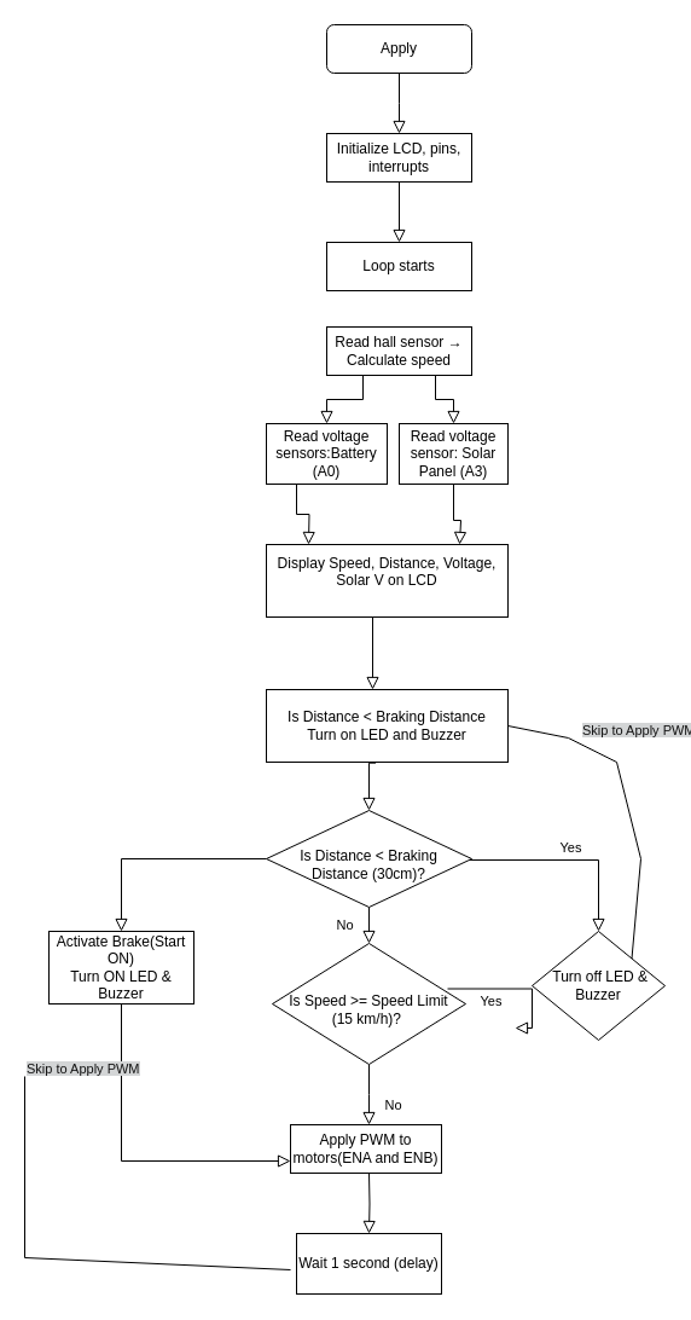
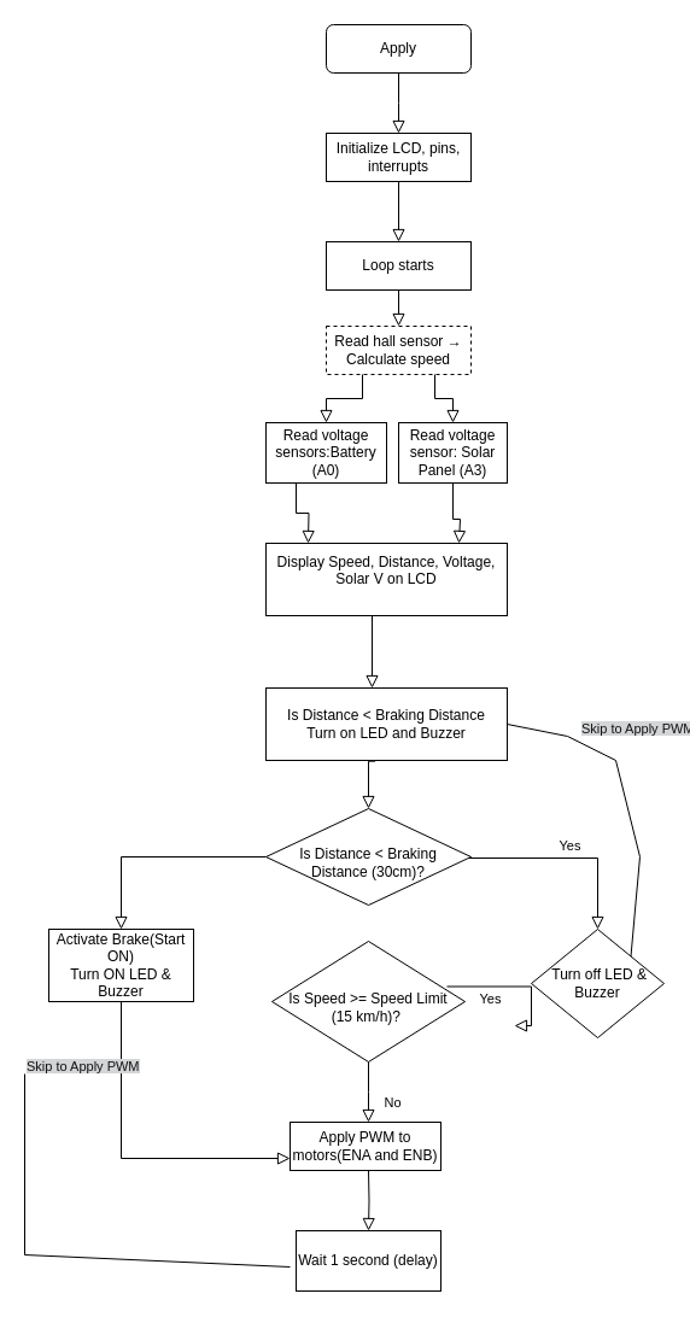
+ <mxCell id="8" value="" style="rounded=0;html=1;jettySize=auto;orthogonalLoop=1;fontSize=11;endArrow=block;endFill=0;endSize=8;strokeWidth=1;shadow=0;labelBackgroundColor=none;edgeStyle=orthogonalEdgeStyle;exitX=0.5;exitY=1;exitDx=0;exitDy=0;entryX=0.5;entryY=0;entryDx=0;entryDy=0;" edge="1" parent="1" source="5" target="7"><mxGeometry relative="1" as="geometry"><mxPoint x="450" y="260" as="sourcePoint" /><mxPoint x="450" y="310" as="targetPoint" /></mxGeometry></mxCell>
- <mxCell id="7" value="&lt;span data-teams=&quot;true&quot;&gt;&lt;p&gt;&lt;/p&gt;&lt;p&gt;&lt;/p&gt;&lt;p&gt;&lt;span data-teams=&quot;true&quot;&gt;&lt;/span&gt;&lt;/p&gt;&lt;p&gt;Read hall sensor → Calculate speed&lt;/p&gt;&lt;/span&gt;" style="rounded=0;whiteSpace=wrap;html=1;" vertex="1" parent="1"><mxGeometry x="270" y="270" width="120" height="40" as="geometry" /></mxCell>
+ <mxCell id="7" value="&lt;span data-teams=&quot;true&quot;&gt;&lt;p&gt;&lt;/p&gt;&lt;p&gt;&lt;/p&gt;&lt;p&gt;&lt;span data-teams=&quot;true&quot;&gt;&lt;/span&gt;&lt;/p&gt;&lt;p&gt;Read hall sensor → Calculate speed&lt;/p&gt;&lt;/span&gt;" style="rounded=0;whiteSpace=wrap;html=1;dashed=1;" vertex="1" parent="1"><mxGeometry x="270" y="270" width="120" height="40" as="geometry" /></mxCell>
- <mxCell id="18" value="No" style="rounded=0;html=1;jettySize=auto;orthogonalLoop=1;fontSize=11;endArrow=block;endFill=0;endSize=8;strokeWidth=1;shadow=0;labelBackgroundColor=none;edgeStyle=orthogonalEdgeStyle;" edge="1" parent="1" source="20" target="23"><mxGeometry y="20" relative="1" as="geometry"><mxPoint as="offset" /></mxGeometry></mxCell>
